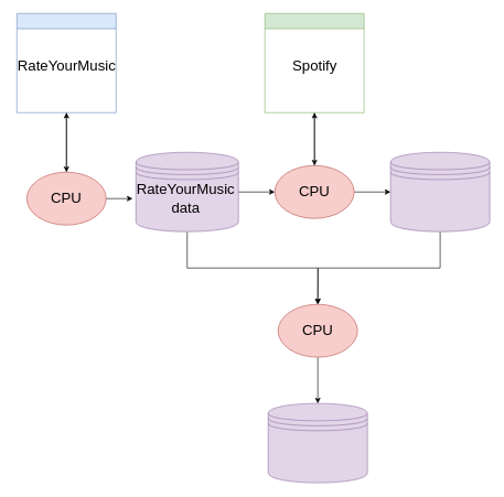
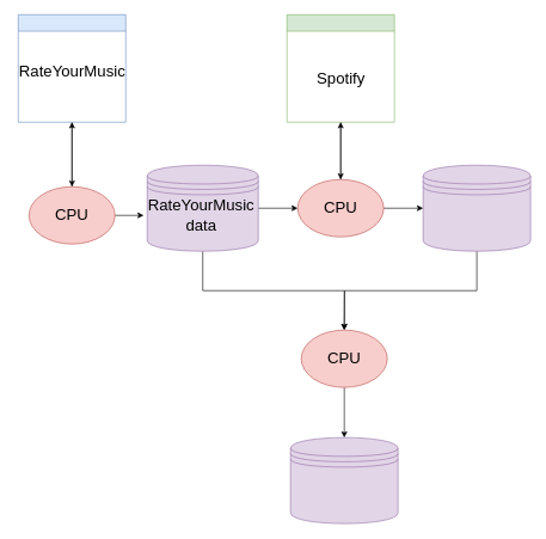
- <mxCell id="7" value="&lt;font style=&quot;font-size: 22px&quot;&gt;Spotify&lt;/font&gt;" style="text;html=1;align=center;verticalAlign=middle;resizable=0;points=[];autosize=1;strokeColor=none;fillColor=none;" vertex="1" parent="6"><mxGeometry x="35" y="70" width="80" height="20" as="geometry" /></mxCell>
+ <mxCell id="7" value="&lt;font style=&quot;font-size: 22px&quot;&gt;Spotify&lt;/font&gt;" style="text;html=1;align=center;verticalAlign=middle;resizable=0;points=[];autosize=1;strokeColor=none;fillColor=none;" vertex="1" parent="6"><mxGeometry x="35" y="80" width="80" height="20" as="geometry" /></mxCell>
